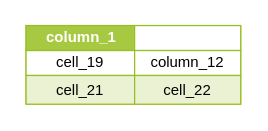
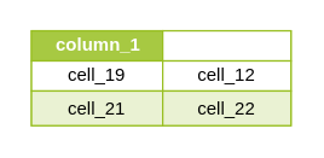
- <mxCell id="8" value="column_12" style="connectable=0;recursiveResize=0;strokeColor=inherit;fillColor=inherit;align=center;whiteSpace=wrap;html=1;" vertex="1" parent="6"><mxGeometry x="87" width="85" height="20" as="geometry"><mxRectangle width="85" height="20" as="alternateBounds" /></mxGeometry></mxCell>
+ <mxCell id="8" value="cell_12" style="connectable=0;recursiveResize=0;strokeColor=inherit;fillColor=inherit;align=center;whiteSpace=wrap;html=1;" vertex="1" parent="6"><mxGeometry x="87" width="85" height="20" as="geometry"><mxRectangle width="85" height="20" as="alternateBounds" /></mxGeometry></mxCell>
